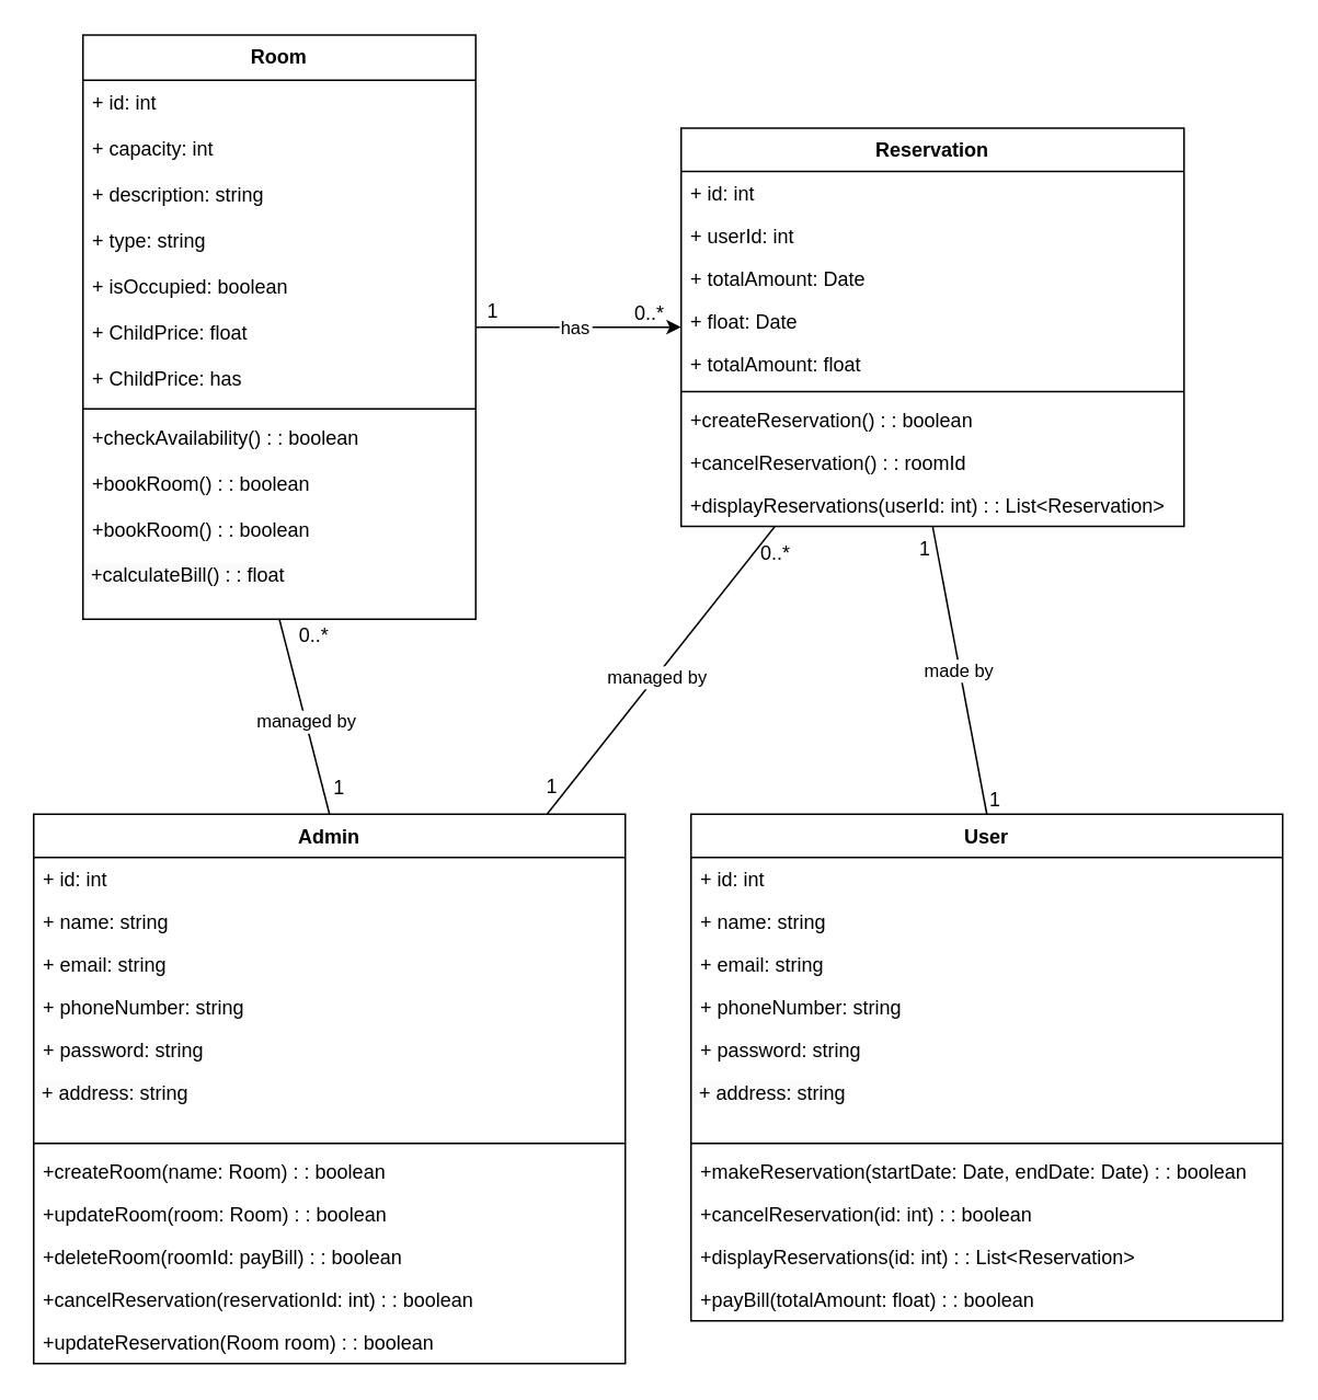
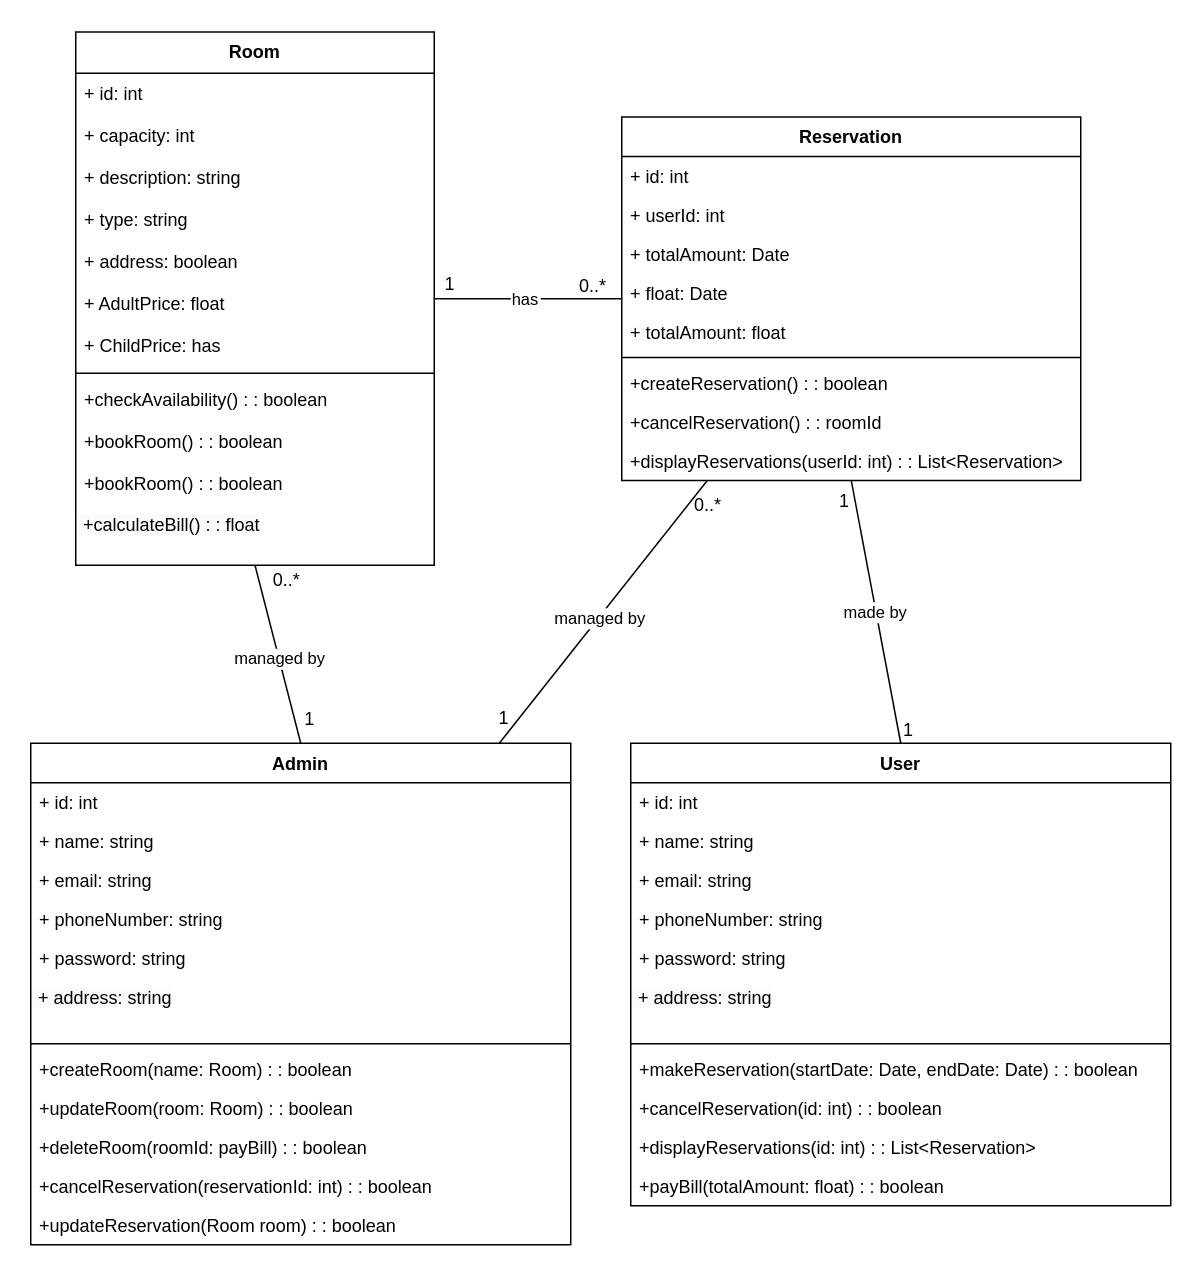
- <mxCell id="7" value="+ isOccupied: boolean" style="text;strokeColor=none;fillColor=none;align=left;verticalAlign=top;spacingLeft=4;spacingRight=4;overflow=hidden;rotatable=0;points=[[0,0.5],[1,0.5]];portConstraint=eastwest;" parent="2" vertex="1"><mxGeometry y="139.5" width="239" height="28" as="geometry" /></mxCell>
+ <mxCell id="7" value="+ address: boolean" style="text;strokeColor=none;fillColor=none;align=left;verticalAlign=top;spacingLeft=4;spacingRight=4;overflow=hidden;rotatable=0;points=[[0,0.5],[1,0.5]];portConstraint=eastwest;" parent="2" vertex="1"><mxGeometry y="139.5" width="239" height="28" as="geometry" /></mxCell>
- <mxCell id="37" value="has" style="curved=1;startArrow=none;endArrow=classic;" parent="1" source="2" target="15" edge="1"><mxGeometry x="-0.024" relative="1" as="geometry"><Array as="points" /><mxPoint x="289" y="135" as="sourcePoint" /><mxPoint x="399" y="134.995" as="targetPoint" /><mxPoint as="offset" /></mxGeometry></mxCell>
+ <mxCell id="37" value="has" style="curved=1;startArrow=none;endArrow=none;" parent="1" source="2" target="15" edge="1"><mxGeometry x="-0.024" relative="1" as="geometry"><Array as="points" /><mxPoint x="289" y="135" as="sourcePoint" /><mxPoint x="399" y="134.995" as="targetPoint" /><mxPoint as="offset" /></mxGeometry></mxCell>
- <mxCell id="8" value="+ ChildPrice: float" style="text;strokeColor=none;fillColor=none;align=left;verticalAlign=top;spacingLeft=4;spacingRight=4;overflow=hidden;rotatable=0;points=[[0,0.5],[1,0.5]];portConstraint=eastwest;" vertex="1" parent="2"><mxGeometry y="167.5" width="239" height="28" as="geometry" /></mxCell>
+ <mxCell id="8" value="+ AdultPrice: float" style="text;strokeColor=none;fillColor=none;align=left;verticalAlign=top;spacingLeft=4;spacingRight=4;overflow=hidden;rotatable=0;points=[[0,0.5],[1,0.5]];portConstraint=eastwest;" vertex="1" parent="2"><mxGeometry y="167.5" width="239" height="28" as="geometry" /></mxCell>
